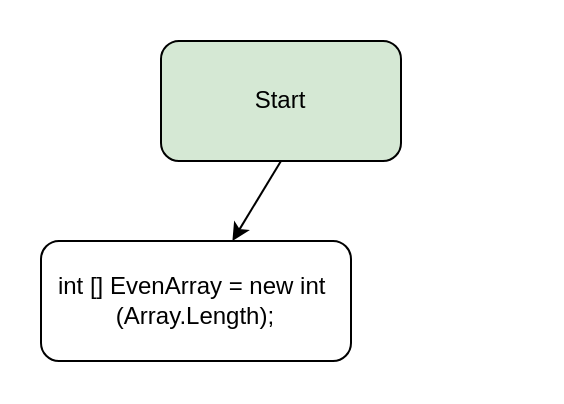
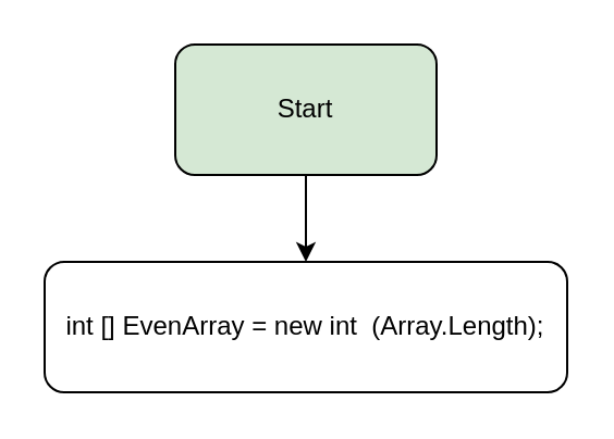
- <mxCell id="4" value="int [] EvenArray = new int&amp;nbsp; (Array.Length);" style="rounded=1;whiteSpace=wrap;html=1;" vertex="1" parent="1"><mxGeometry x="20" y="120" width="155" height="60" as="geometry" /></mxCell>
+ <mxCell id="4" value="int [] EvenArray = new int&amp;nbsp; (Array.Length);" style="rounded=1;whiteSpace=wrap;html=1;" vertex="1" parent="1"><mxGeometry x="20" y="120" width="240" height="60" as="geometry" /></mxCell>
